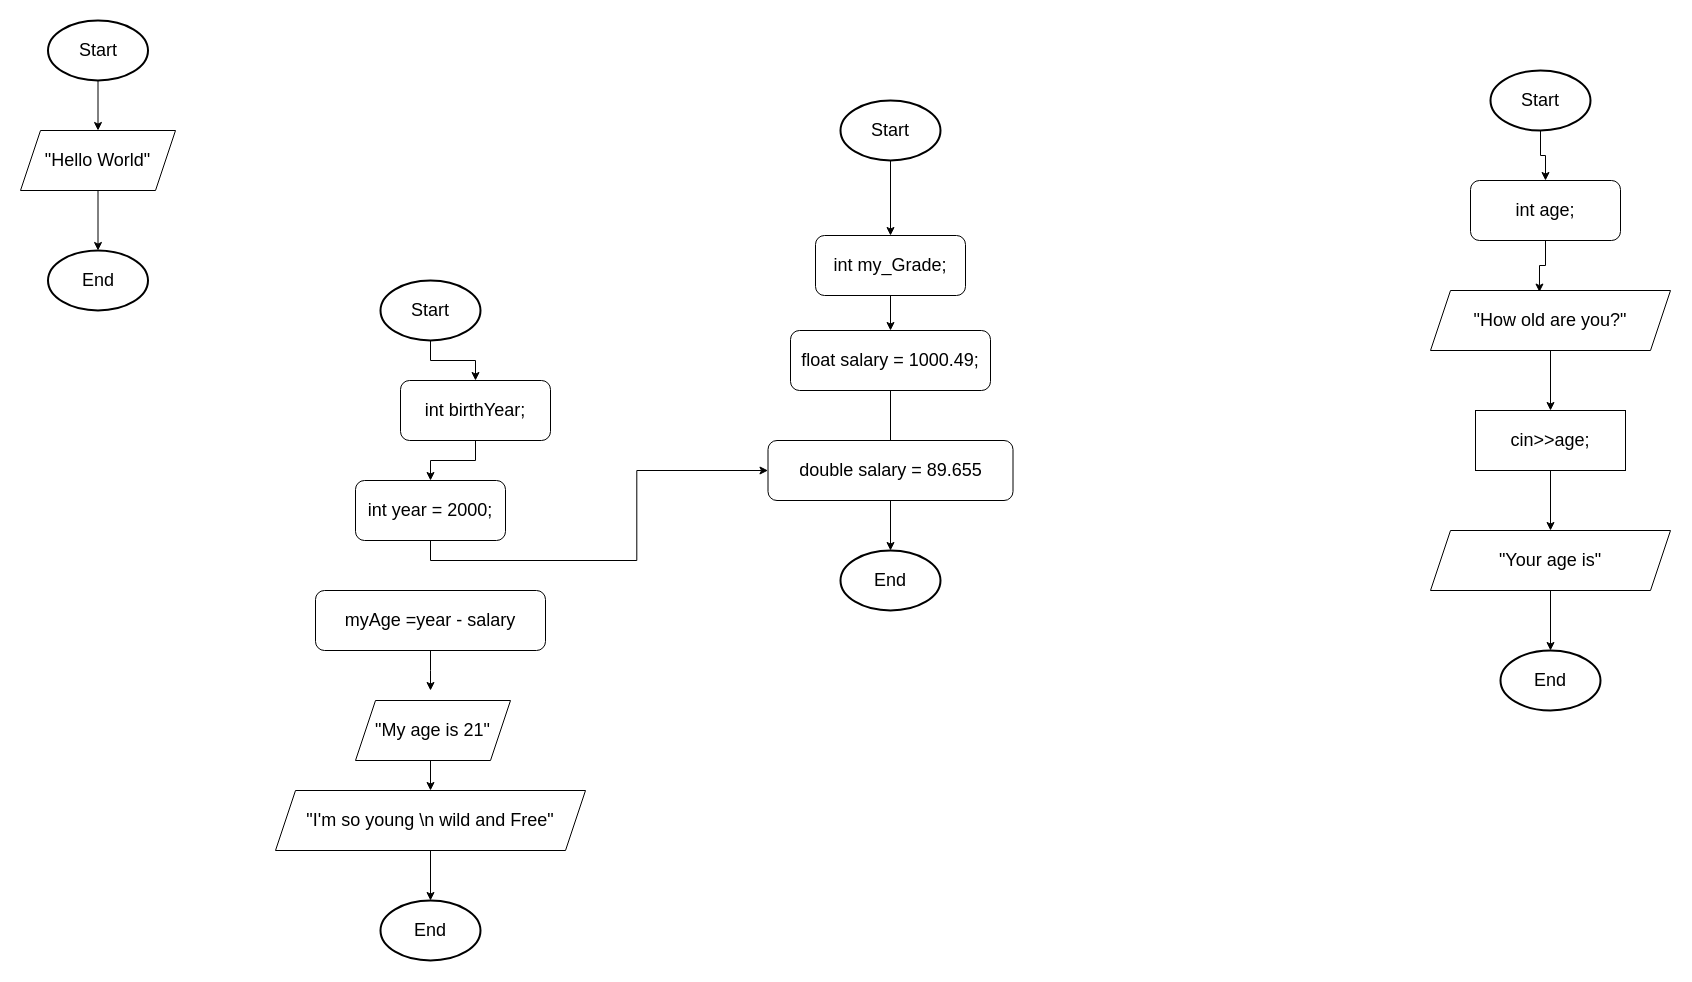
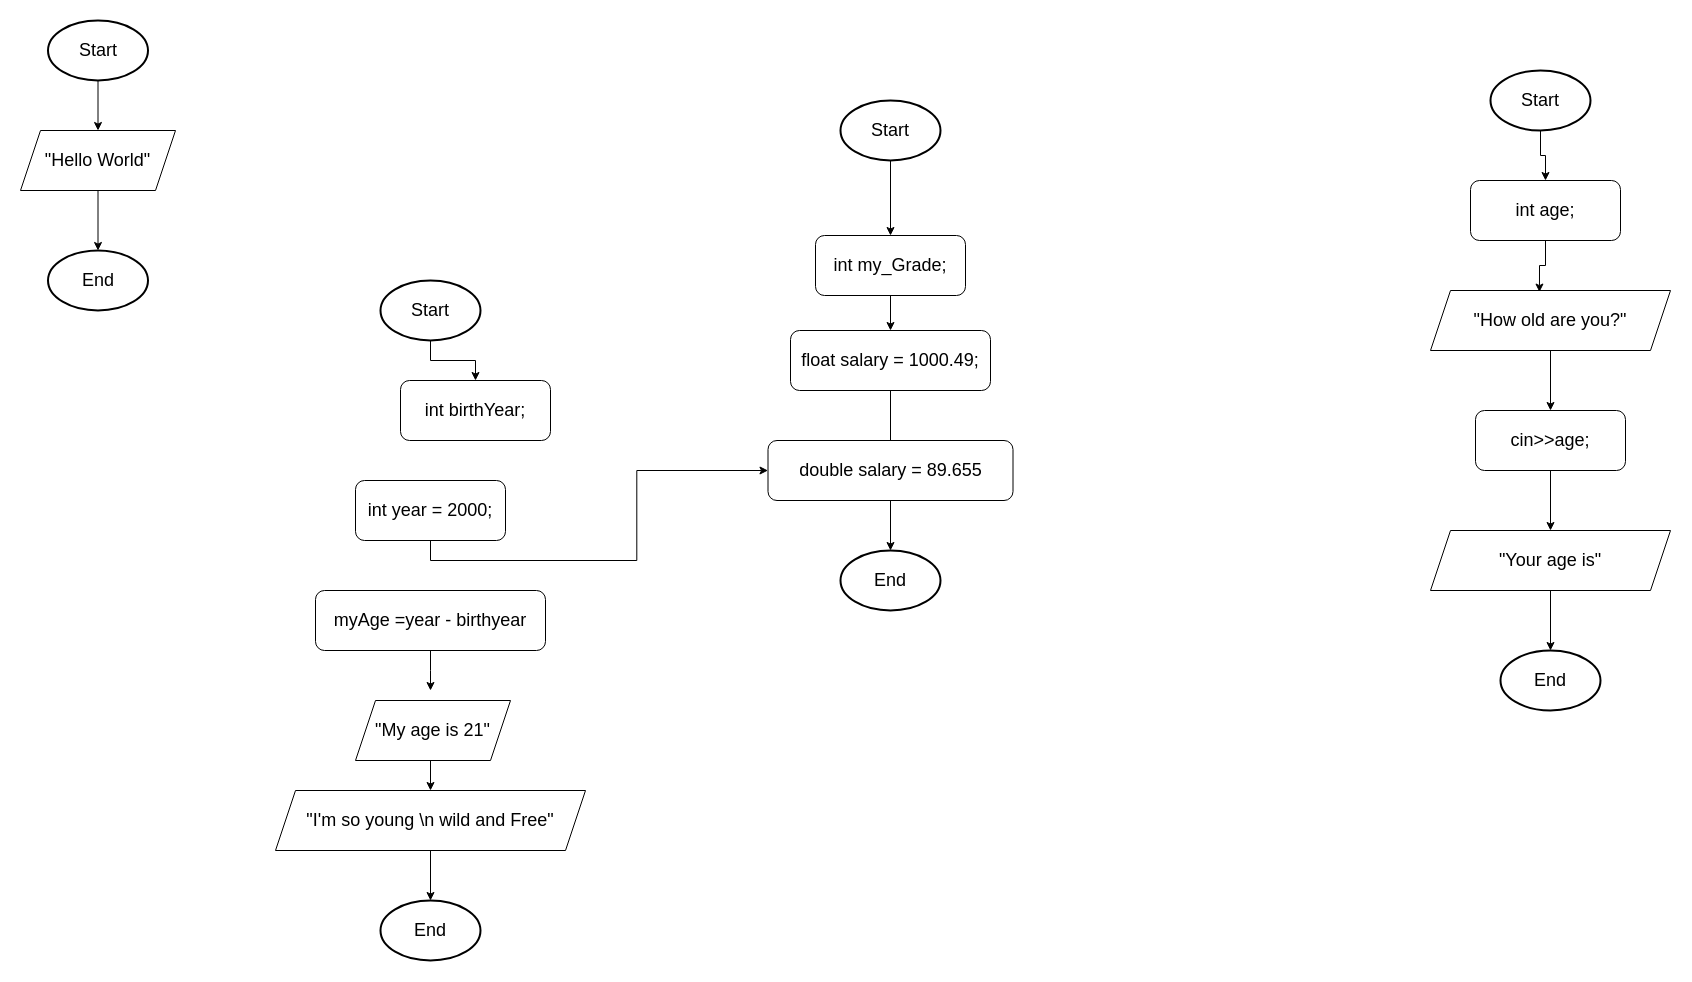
- <mxCell id="38" value="cin&amp;gt;&amp;gt;age;" style="whiteSpace=wrap;html=1;shadow=0;sketch=0;fontSize=18;strokeColor=default;fillColor=none;gradientColor=none;rounded=0;" vertex="1" parent="1"><mxGeometry x="1475" y="410" width="150" height="60" as="geometry" /></mxCell>
+ <mxCell id="38" value="cin&amp;gt;&amp;gt;age;" style="rounded=1;whiteSpace=wrap;html=1;shadow=0;sketch=0;fontSize=18;strokeColor=default;fillColor=none;gradientColor=none;" vertex="1" parent="1"><mxGeometry x="1475" y="410" width="150" height="60" as="geometry" /></mxCell>
- <mxCell id="9" style="edgeStyle=orthogonalEdgeStyle;rounded=0;orthogonalLoop=1;jettySize=auto;html=1;exitX=0.5;exitY=1;exitDx=0;exitDy=0;entryX=0.5;entryY=0;entryDx=0;entryDy=0;fontSize=18;" edge="1" parent="1" source="10" target="12"><mxGeometry relative="1" as="geometry" /></mxCell>
- <mxCell id="14" value="myAge =year - salary" style="rounded=1;whiteSpace=wrap;html=1;shadow=0;sketch=0;fontSize=18;strokeColor=default;fillColor=none;gradientColor=none;" vertex="1" parent="1"><mxGeometry x="315" y="590" width="230" height="60" as="geometry" /></mxCell>
+ <mxCell id="14" value="myAge =year - birthyear" style="rounded=1;whiteSpace=wrap;html=1;shadow=0;sketch=0;fontSize=18;strokeColor=default;fillColor=none;gradientColor=none;" vertex="1" parent="1"><mxGeometry x="315" y="590" width="230" height="60" as="geometry" /></mxCell>
